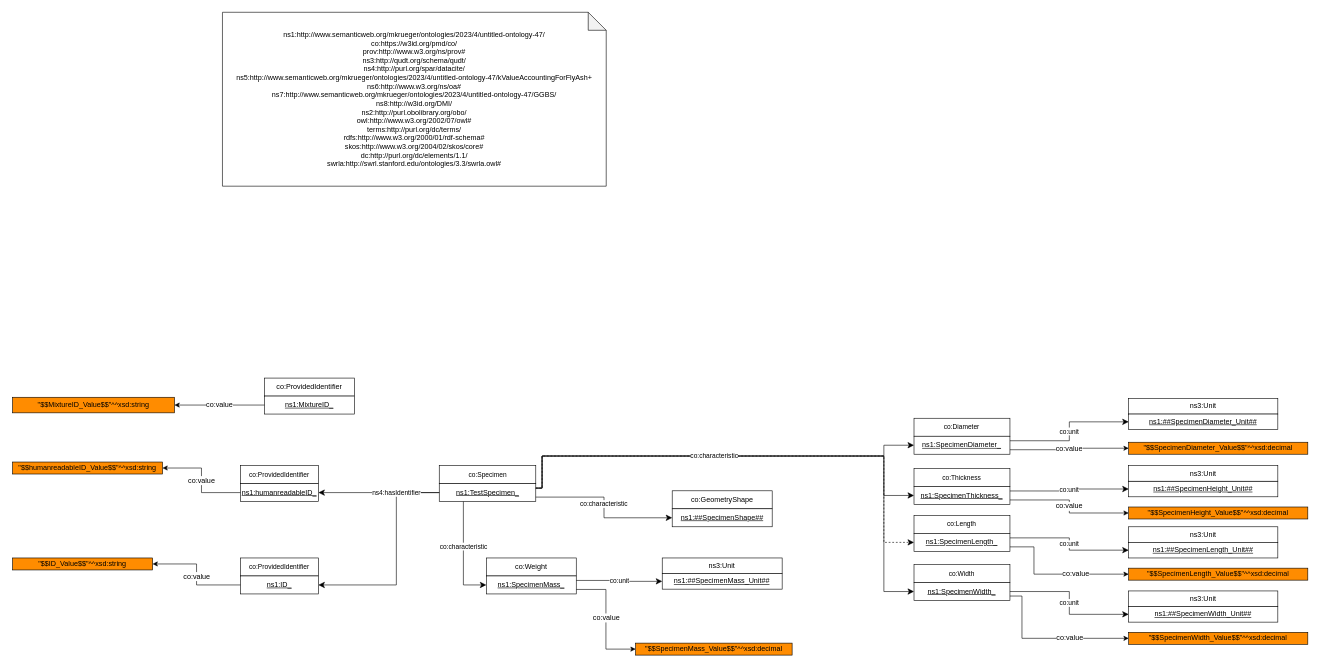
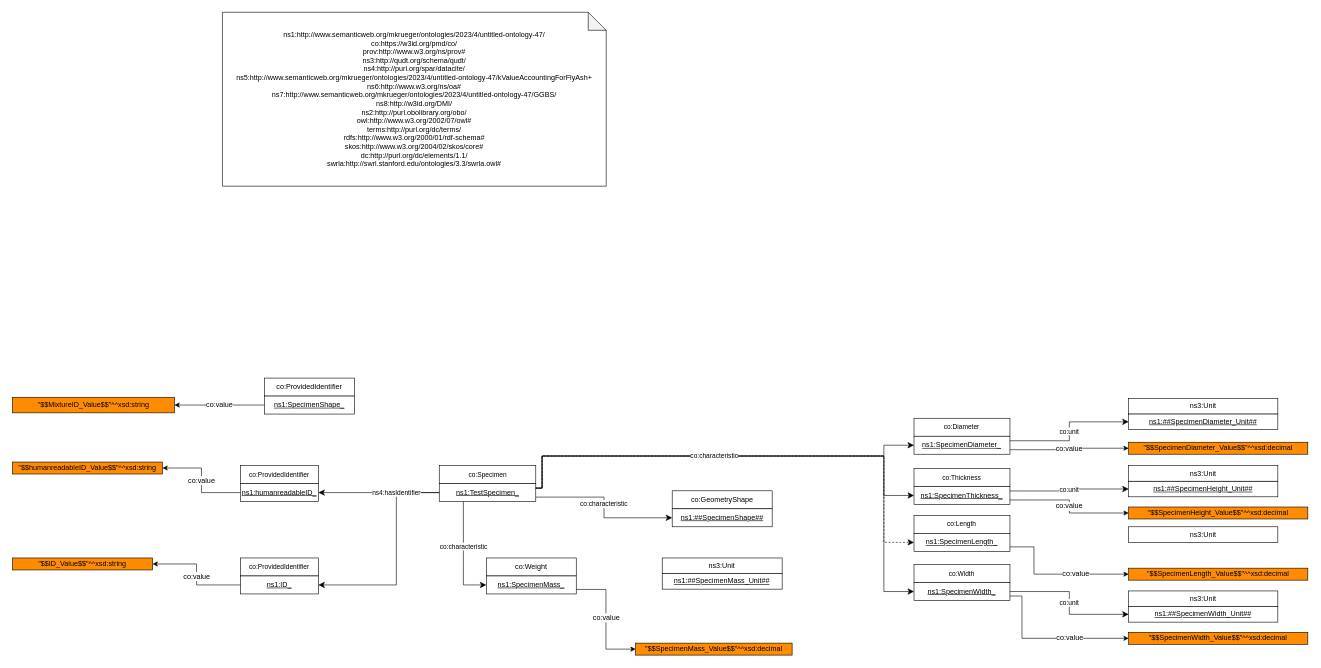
- <mxCell id="45" value="&lt;u&gt;ns1:MixtureID_&lt;/u&gt;" style="rounded=0;whiteSpace=wrap;html=1;snapToPoint=1;" parent="1" vertex="1"><mxGeometry x="440" y="660" width="150" height="30" as="geometry" /></mxCell>
+ <mxCell id="45" value="&lt;u&gt;ns1:SpecimenShape_&lt;/u&gt;" style="rounded=0;whiteSpace=wrap;html=1;snapToPoint=1;" parent="1" vertex="1"><mxGeometry x="440" y="660" width="150" height="30" as="geometry" /></mxCell>
- <mxCell id="28" value="co:unit" style="endArrow=classic;html=1;exitX=1;exitY=0.25;exitDx=0;exitDy=0;entryX=0;entryY=0.5;entryDx=0;entryDy=0;endSize=8;arcSize=0;edgeStyle=orthogonalEdgeStyle;fillColor=#FFFFFF;" parent="1" source="9" target="20" edge="1"><mxGeometry x="-2156.74" y="-578" width="90" height="26" as="geometry"><mxPoint x="1683.26" y="863.5" as="sourcePoint" /><mxPoint x="1803.26" y="814" as="targetPoint" /></mxGeometry></mxCell>
- <mxCell id="20" value="&lt;u&gt;ns1:##SpecimenLength_Unit##&lt;/u&gt;" style="rounded=0;whiteSpace=wrap;html=1;fillColor=#FFFFFF;" parent="1" vertex="1"><mxGeometry x="1881.26" y="904" width="248.74" height="26" as="geometry" /></mxCell>
- <mxCell id="52" value="co:unit" style="endArrow=classic;html=1;exitX=1;exitY=0.25;exitDx=0;exitDy=0;endSize=8;arcSize=0;edgeStyle=orthogonalEdgeStyle;entryX=0;entryY=0.5;entryDx=0;entryDy=0;fillColor=#FFFFFF;" parent="1" source="50" target="54" edge="1"><mxGeometry x="-2743.28" y="-517.75" width="90" height="26" as="geometry"><mxPoint x="1096.72" y="956.75" as="sourcePoint" /><mxPoint x="1359" y="952" as="targetPoint" /></mxGeometry></mxCell>
